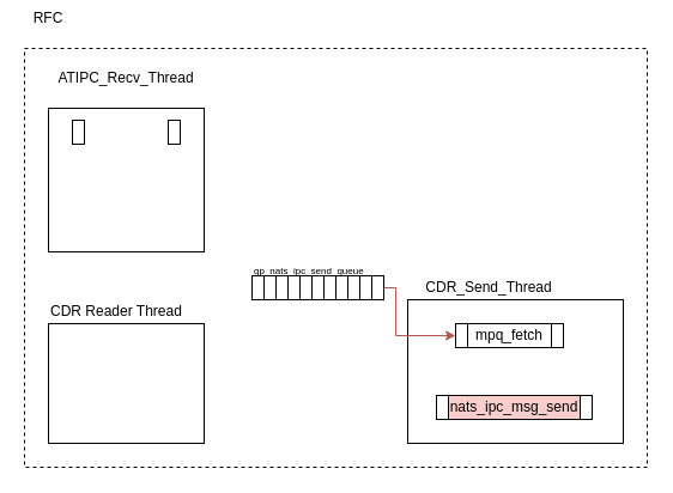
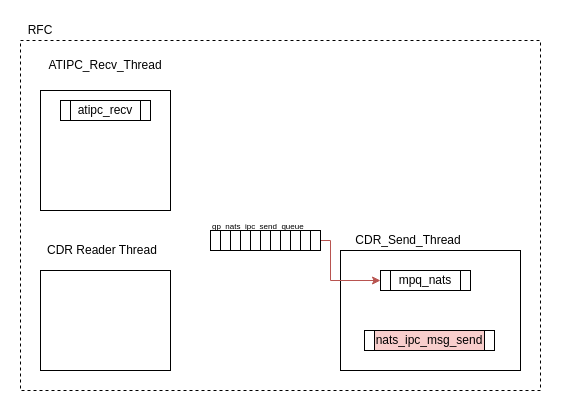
- <mxCell id="3" value="RFC" style="text;html=1;align=center;verticalAlign=middle;whiteSpace=wrap;rounded=0;" parent="1" vertex="1"><mxGeometry x="20" y="5" width="40" height="20" as="geometry" /></mxCell>
+ <mxCell id="3" value="RFC" style="text;html=1;align=center;verticalAlign=middle;whiteSpace=wrap;rounded=0;" parent="1" vertex="1"><mxGeometry x="20" y="20" width="40" height="20" as="geometry" /></mxCell>
+ <mxCell id="7" value="atipc_recv" style="rounded=0;whiteSpace=wrap;html=1;" parent="6" vertex="1"><mxGeometry x="10" width="70" height="20" as="geometry" /></mxCell>
- <mxCell id="22" value="CDR Reader Thread" style="text;html=1;align=left;verticalAlign=middle;whiteSpace=wrap;rounded=0;" parent="1" vertex="1"><mxGeometry x="40" y="250" width="130" height="20" as="geometry" /></mxCell>
+ <mxCell id="22" value="CDR Reader Thread" style="text;html=1;align=left;verticalAlign=middle;whiteSpace=wrap;rounded=0;" parent="1" vertex="1"><mxGeometry x="45" y="240" width="130" height="20" as="geometry" /></mxCell>
- <mxCell id="13" value="mpq_fetch" style="rounded=0;whiteSpace=wrap;html=1;" parent="12" vertex="1"><mxGeometry x="10" width="70" height="20" as="geometry" /></mxCell>
+ <mxCell id="13" value="mpq_nats" style="rounded=0;whiteSpace=wrap;html=1;" parent="12" vertex="1"><mxGeometry x="10" width="70" height="20" as="geometry" /></mxCell>
